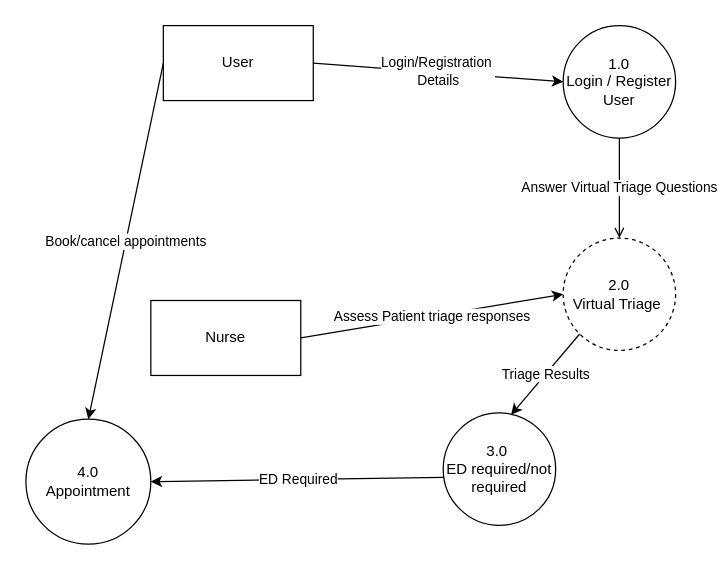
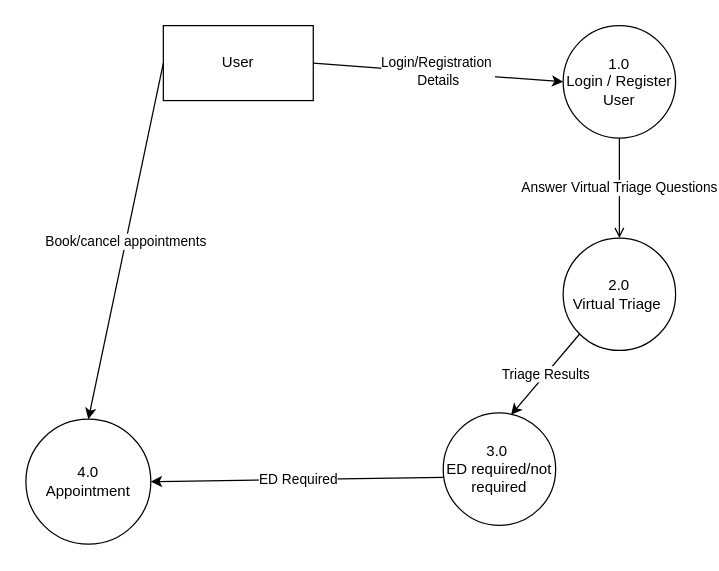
- <mxCell id="5" value="2.0&lt;div&gt;Virtual Triage&amp;nbsp;&lt;/div&gt;" style="ellipse;whiteSpace=wrap;html=1;aspect=fixed;dashed=1;" vertex="1" parent="1"><mxGeometry x="450" y="190" width="90" height="90" as="geometry" /></mxCell>
+ <mxCell id="5" value="2.0&lt;div&gt;Virtual Triage&amp;nbsp;&lt;/div&gt;" style="ellipse;whiteSpace=wrap;html=1;aspect=fixed;" vertex="1" parent="1"><mxGeometry x="450" y="190" width="90" height="90" as="geometry" /></mxCell>
- <mxCell id="8" value="Assess Patient triage responses" style="endArrow=classic;html=1;rounded=0;entryX=0;entryY=0.5;entryDx=0;entryDy=0;exitX=1;exitY=0.5;exitDx=0;exitDy=0;" edge="1" parent="1" source="7" target="5"><mxGeometry width="50" height="50" relative="1" as="geometry"><mxPoint x="270" y="235" as="sourcePoint" /><mxPoint x="380" y="230" as="targetPoint" /></mxGeometry></mxCell>
- <mxCell id="7" value="Nurse" style="rounded=0;whiteSpace=wrap;html=1;" vertex="1" parent="1"><mxGeometry x="120" y="240" width="120" height="60" as="geometry" /></mxCell>
